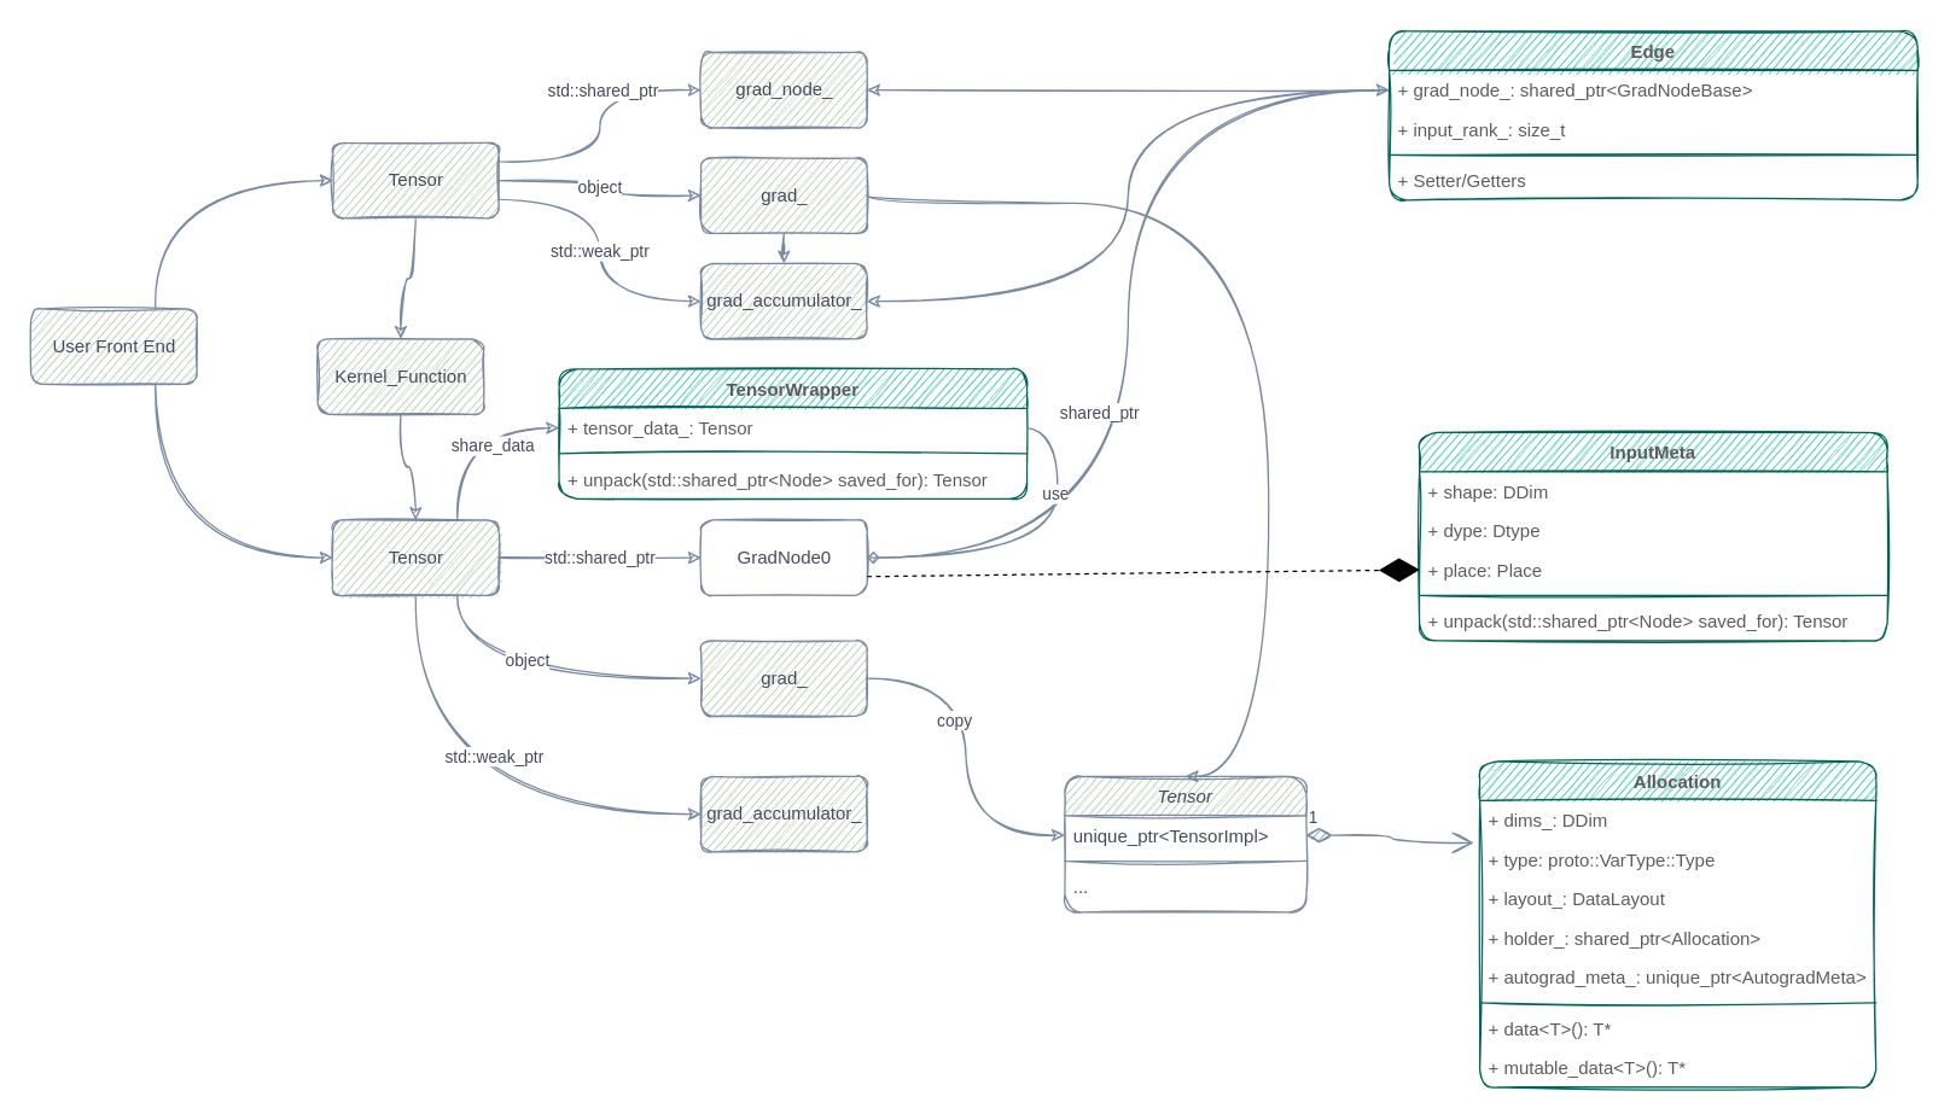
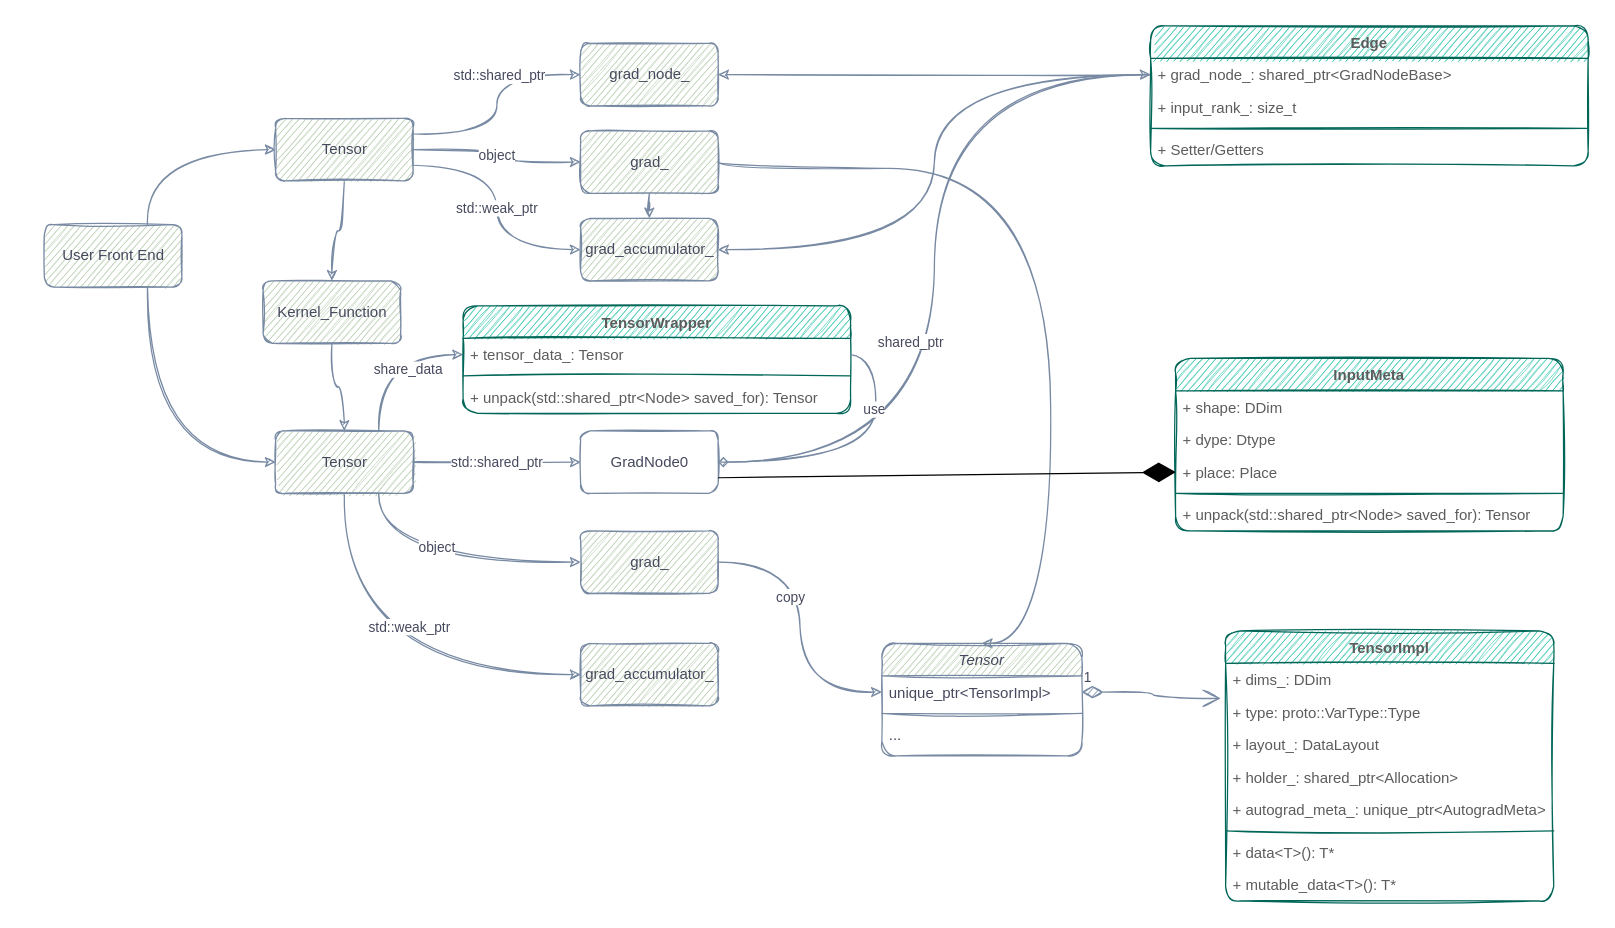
- <mxCell id="36" value="User Front End" style="html=1;rounded=1;sketch=1;fontColor=#46495D;strokeColor=#788AA3;fillColor=#B2C9AB;" parent="1" vertex="1"><mxGeometry x="20" y="204" width="110" height="50" as="geometry" /></mxCell>
+ <mxCell id="36" value="User Front End" style="html=1;rounded=1;sketch=1;fontColor=#46495D;strokeColor=#788AA3;fillColor=#B2C9AB;" parent="1" vertex="1"><mxGeometry x="35" y="179" width="110" height="50" as="geometry" /></mxCell>
- <mxCell id="61" value="" style="endArrow=diamondThin;endFill=1;endSize=24;html=1;exitX=1;exitY=0.75;exitDx=0;exitDy=0;entryX=0;entryY=0.5;entryDx=0;entryDy=0;dashed=1;" edge="1" parent="1" source="13" target="58"><mxGeometry width="160" relative="1" as="geometry"><mxPoint x="580" y="374" as="sourcePoint" /><mxPoint x="740" y="374" as="targetPoint" /></mxGeometry></mxCell>
+ <mxCell id="61" value="" style="endArrow=diamondThin;endFill=1;endSize=24;html=1;exitX=1;exitY=0.75;exitDx=0;exitDy=0;entryX=0;entryY=0.5;entryDx=0;entryDy=0;" edge="1" parent="1" source="13" target="58"><mxGeometry width="160" relative="1" as="geometry"><mxPoint x="580" y="374" as="sourcePoint" /><mxPoint x="740" y="374" as="targetPoint" /></mxGeometry></mxCell>
- <mxCell id="39" value="Allocation" style="swimlane;fontStyle=1;align=center;verticalAlign=top;childLayout=stackLayout;horizontal=1;startSize=26;horizontalStack=0;resizeParent=1;resizeParentMax=0;resizeLast=0;collapsible=1;marginBottom=0;sketch=1;rounded=1;fillColor=#21C0A5;strokeColor=#006658;fontColor=#5C5C5C;" parent="1" vertex="1"><mxGeometry x="980" y="504" width="262.5" height="216" as="geometry" /></mxCell>
+ <mxCell id="39" value="TensorImpl" style="swimlane;fontStyle=1;align=center;verticalAlign=top;childLayout=stackLayout;horizontal=1;startSize=26;horizontalStack=0;resizeParent=1;resizeParentMax=0;resizeLast=0;collapsible=1;marginBottom=0;sketch=1;rounded=1;fillColor=#21C0A5;strokeColor=#006658;fontColor=#5C5C5C;" parent="1" vertex="1"><mxGeometry x="980" y="504" width="262.5" height="216" as="geometry" /></mxCell>
